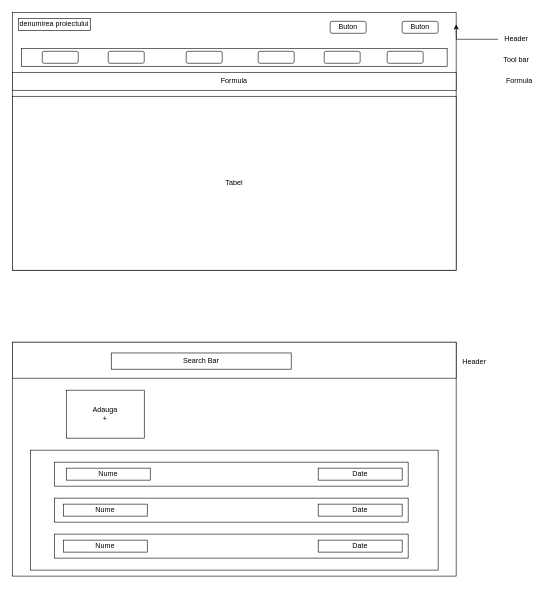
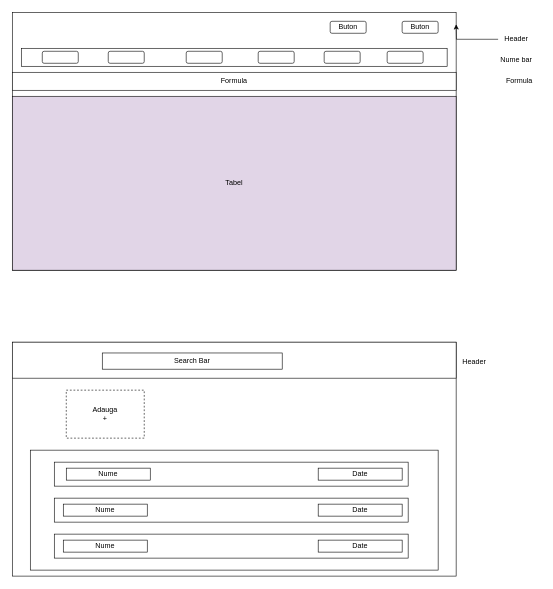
- <mxCell id="6" value="denumirea proiectului" style="rounded=0;whiteSpace=wrap;html=1;" vertex="1" parent="1"><mxGeometry x="30" y="30" width="120" height="20" as="geometry" /></mxCell>
- <mxCell id="17" value="Tool bar" style="text;html=1;align=center;verticalAlign=middle;resizable=0;points=[];autosize=1;strokeColor=none;fillColor=none;" vertex="1" parent="1"><mxGeometry x="825" y="85" width="70" height="30" as="geometry" /></mxCell>
+ <mxCell id="17" value="Nume bar" style="text;html=1;align=center;verticalAlign=middle;resizable=0;points=[];autosize=1;strokeColor=none;fillColor=none;" vertex="1" parent="1"><mxGeometry x="825" y="85" width="70" height="30" as="geometry" /></mxCell>
- <mxCell id="19" value="Tabel" style="rounded=0;whiteSpace=wrap;html=1;" vertex="1" parent="1"><mxGeometry x="20" y="160" width="740" height="290" as="geometry" /></mxCell>
+ <mxCell id="19" value="Tabel" style="rounded=0;whiteSpace=wrap;html=1;fillColor=#e1d5e7;" vertex="1" parent="1"><mxGeometry x="20" y="160" width="740" height="290" as="geometry" /></mxCell>
- <mxCell id="23" value="Search Bar" style="rounded=0;whiteSpace=wrap;html=1;" vertex="1" parent="1"><mxGeometry x="185" y="588" width="300" height="27" as="geometry" /></mxCell>
+ <mxCell id="23" value="Search Bar" style="rounded=0;whiteSpace=wrap;html=1;" vertex="1" parent="1"><mxGeometry x="170" y="588" width="300" height="27" as="geometry" /></mxCell>
- <mxCell id="24" value="Adauga&lt;br&gt;+" style="rounded=0;whiteSpace=wrap;html=1;" vertex="1" parent="1"><mxGeometry x="110" y="650" width="130" height="80" as="geometry" /></mxCell>
+ <mxCell id="24" value="Adauga&lt;br&gt;+" style="rounded=0;whiteSpace=wrap;html=1;dashed=1;" vertex="1" parent="1"><mxGeometry x="110" y="650" width="130" height="80" as="geometry" /></mxCell>
